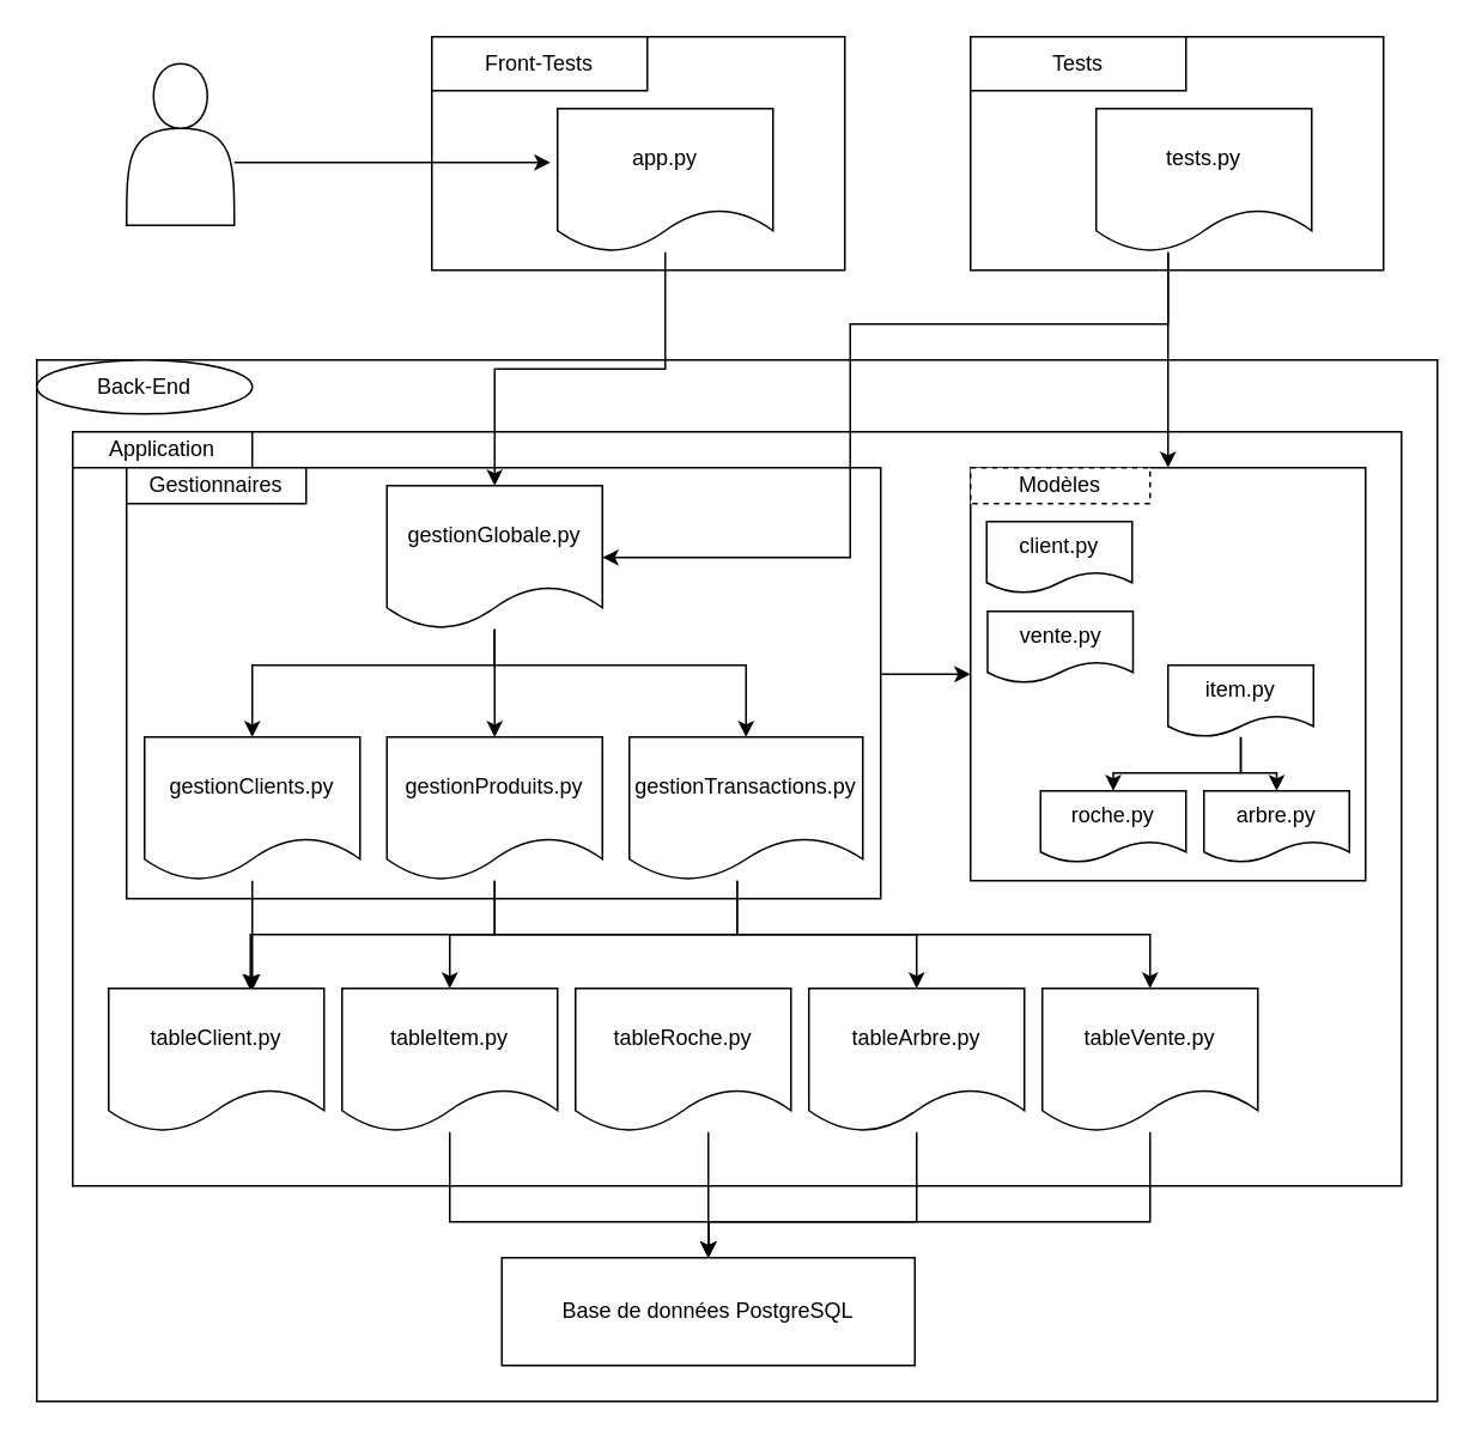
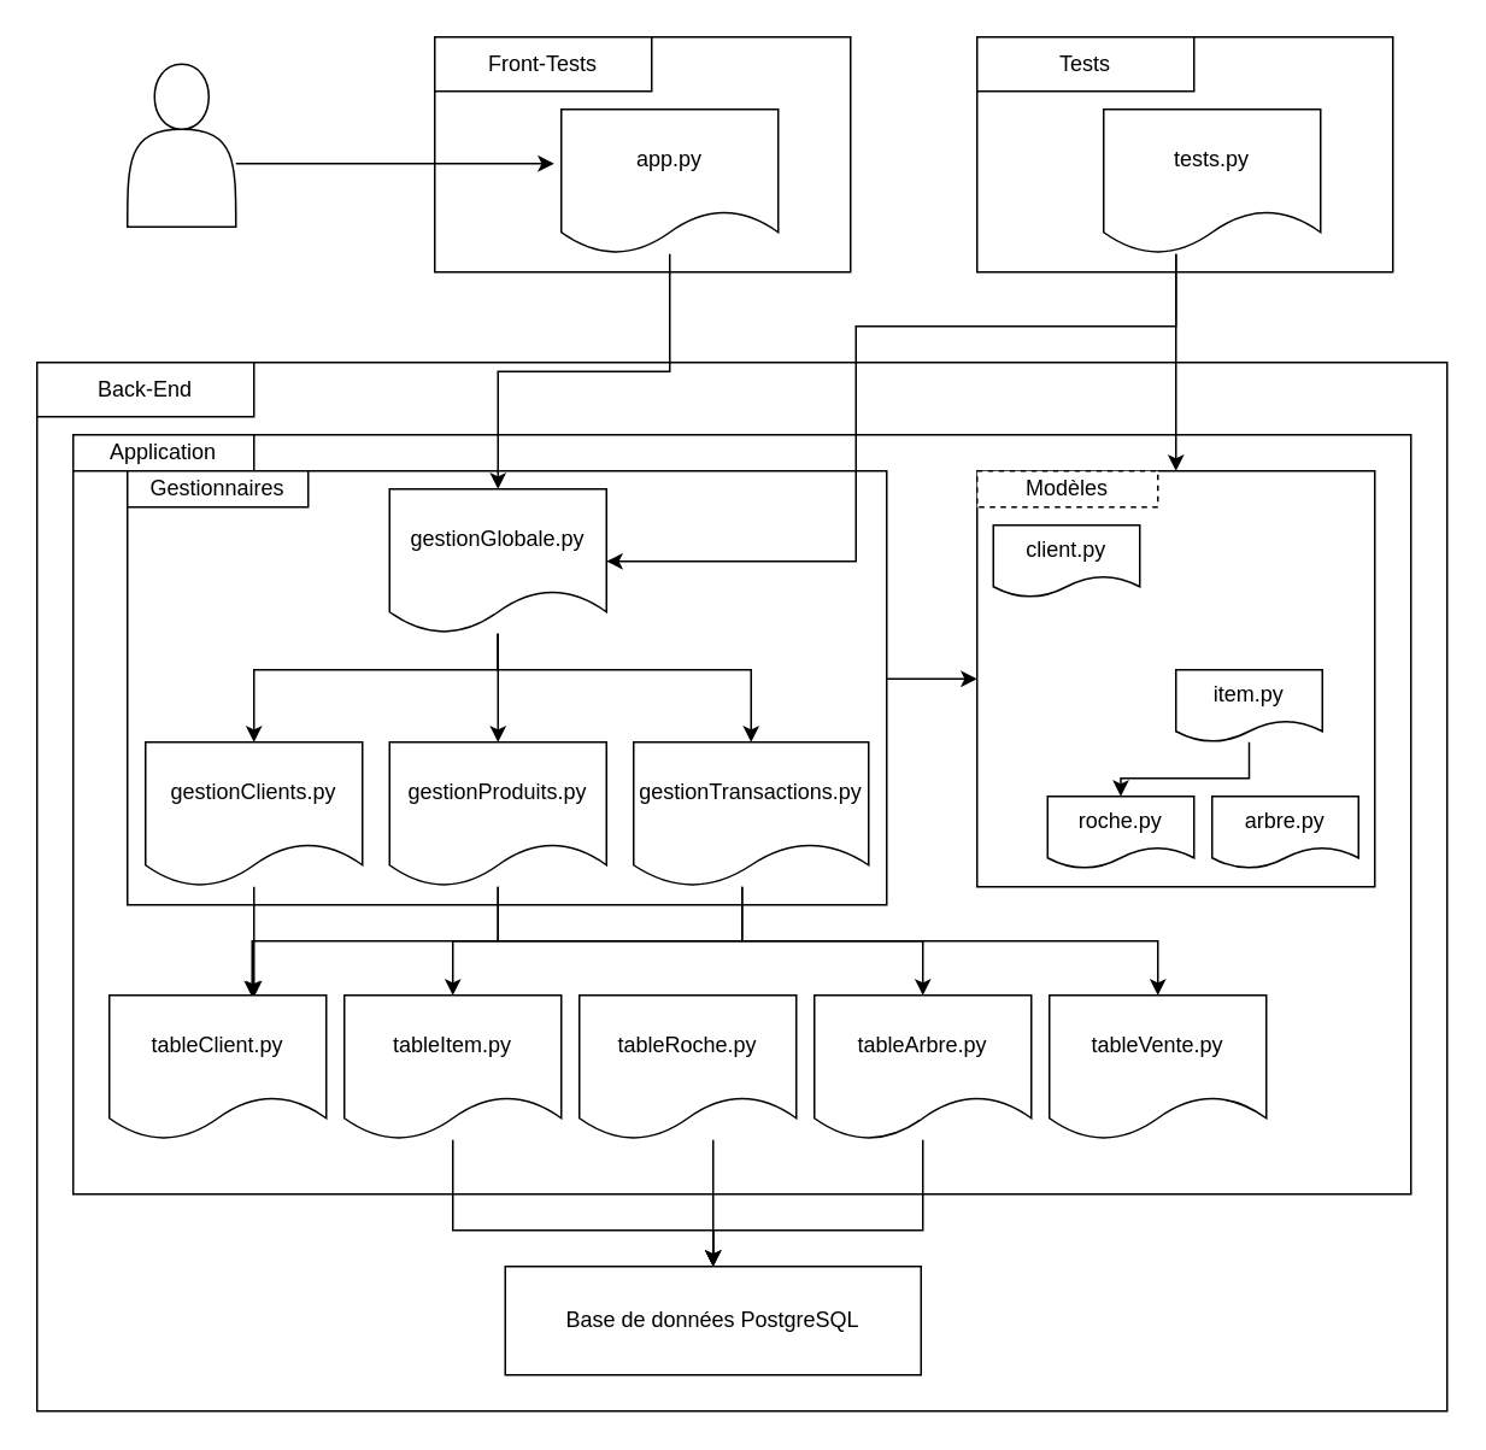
- <mxCell id="5" value="Back-End" style="ellipse;whiteSpace=wrap;html=1;" vertex="1" parent="1"><mxGeometry x="20" y="200" width="120" height="30" as="geometry" /></mxCell>
+ <mxCell id="5" value="Back-End" style="rounded=0;whiteSpace=wrap;html=1;" vertex="1" parent="1"><mxGeometry x="20" y="200" width="120" height="30" as="geometry" /></mxCell>
- <mxCell id="39" value="&lt;div&gt;vente.py&lt;/div&gt;" style="shape=document;whiteSpace=wrap;html=1;boundedLbl=1;" vertex="1" parent="1"><mxGeometry x="549.5" y="340" width="81" height="40" as="geometry" /></mxCell>
- <mxCell id="41" style="edgeStyle=orthogonalEdgeStyle;rounded=0;orthogonalLoop=1;jettySize=auto;html=1;entryX=0.5;entryY=0;entryDx=0;entryDy=0;" edge="1" parent="1" source="42" target="43"><mxGeometry relative="1" as="geometry"><Array as="points"><mxPoint x="691" y="430" /><mxPoint x="711" y="430" /></Array></mxGeometry></mxCell>
- <mxCell id="34" style="edgeStyle=orthogonalEdgeStyle;rounded=0;orthogonalLoop=1;jettySize=auto;html=1;" edge="1" parent="1" source="35" target="10"><mxGeometry relative="1" as="geometry"><Array as="points"><mxPoint x="640" y="680" /><mxPoint x="394" y="680" /></Array></mxGeometry></mxCell>
